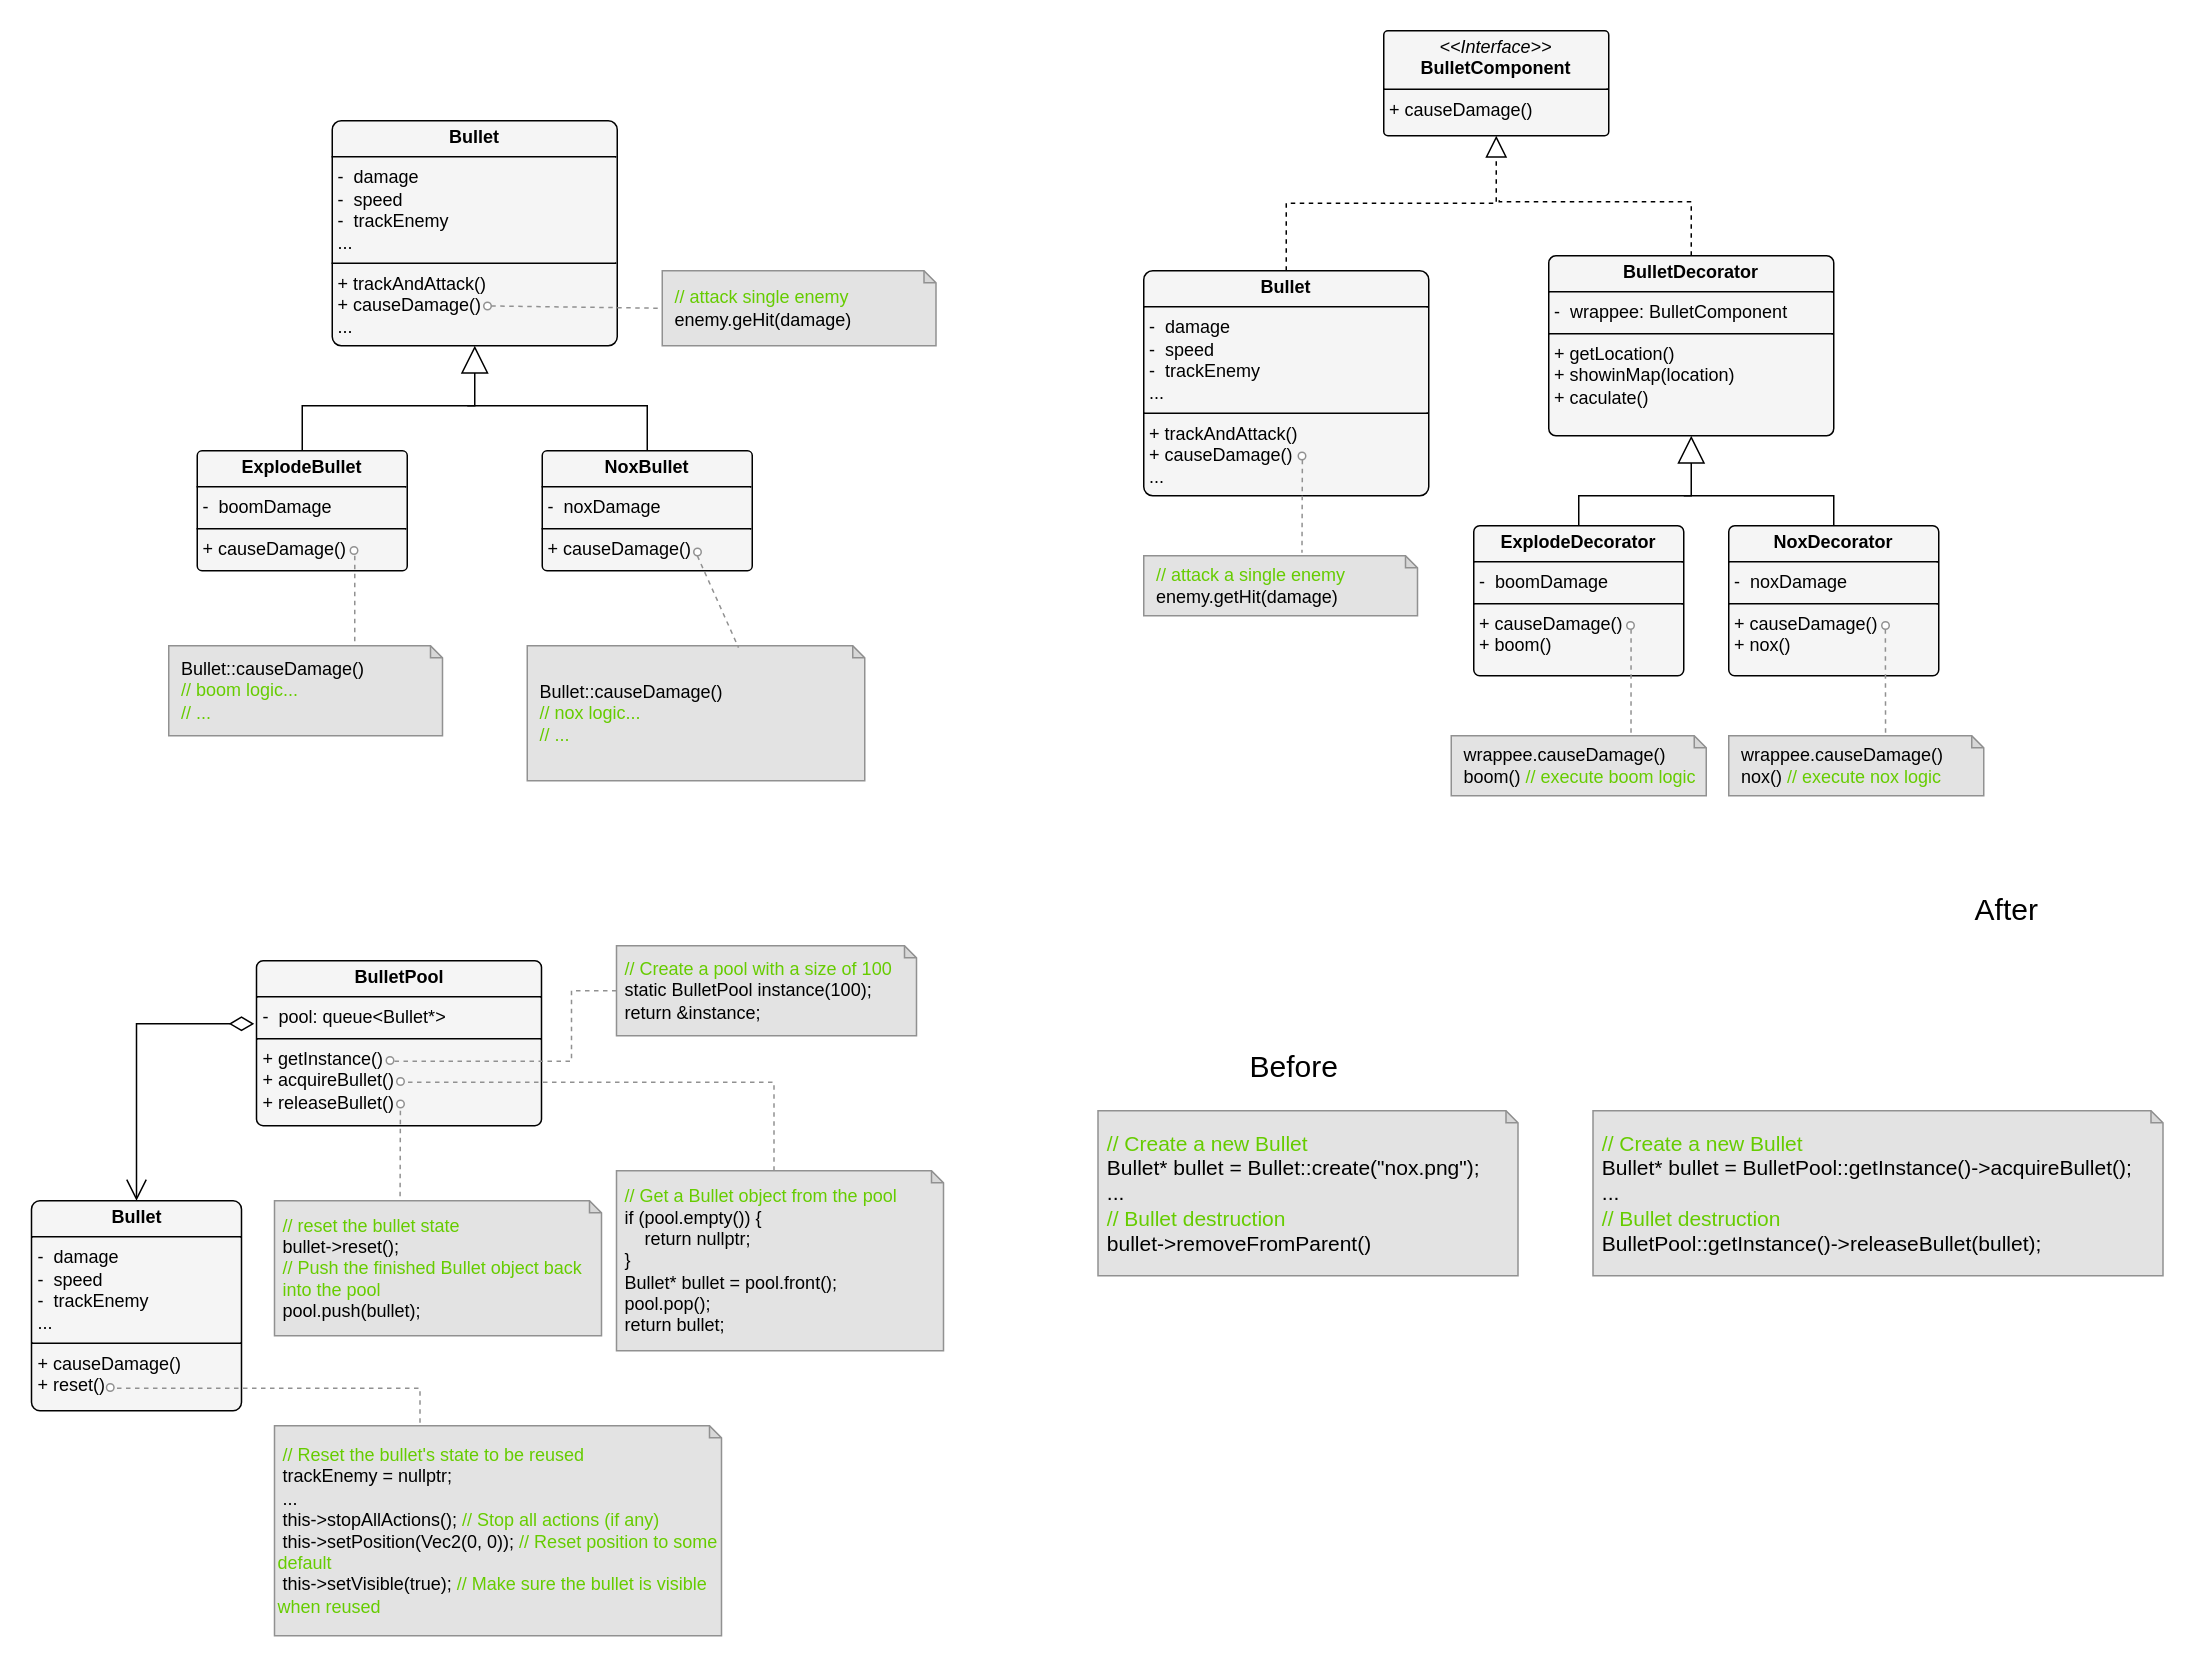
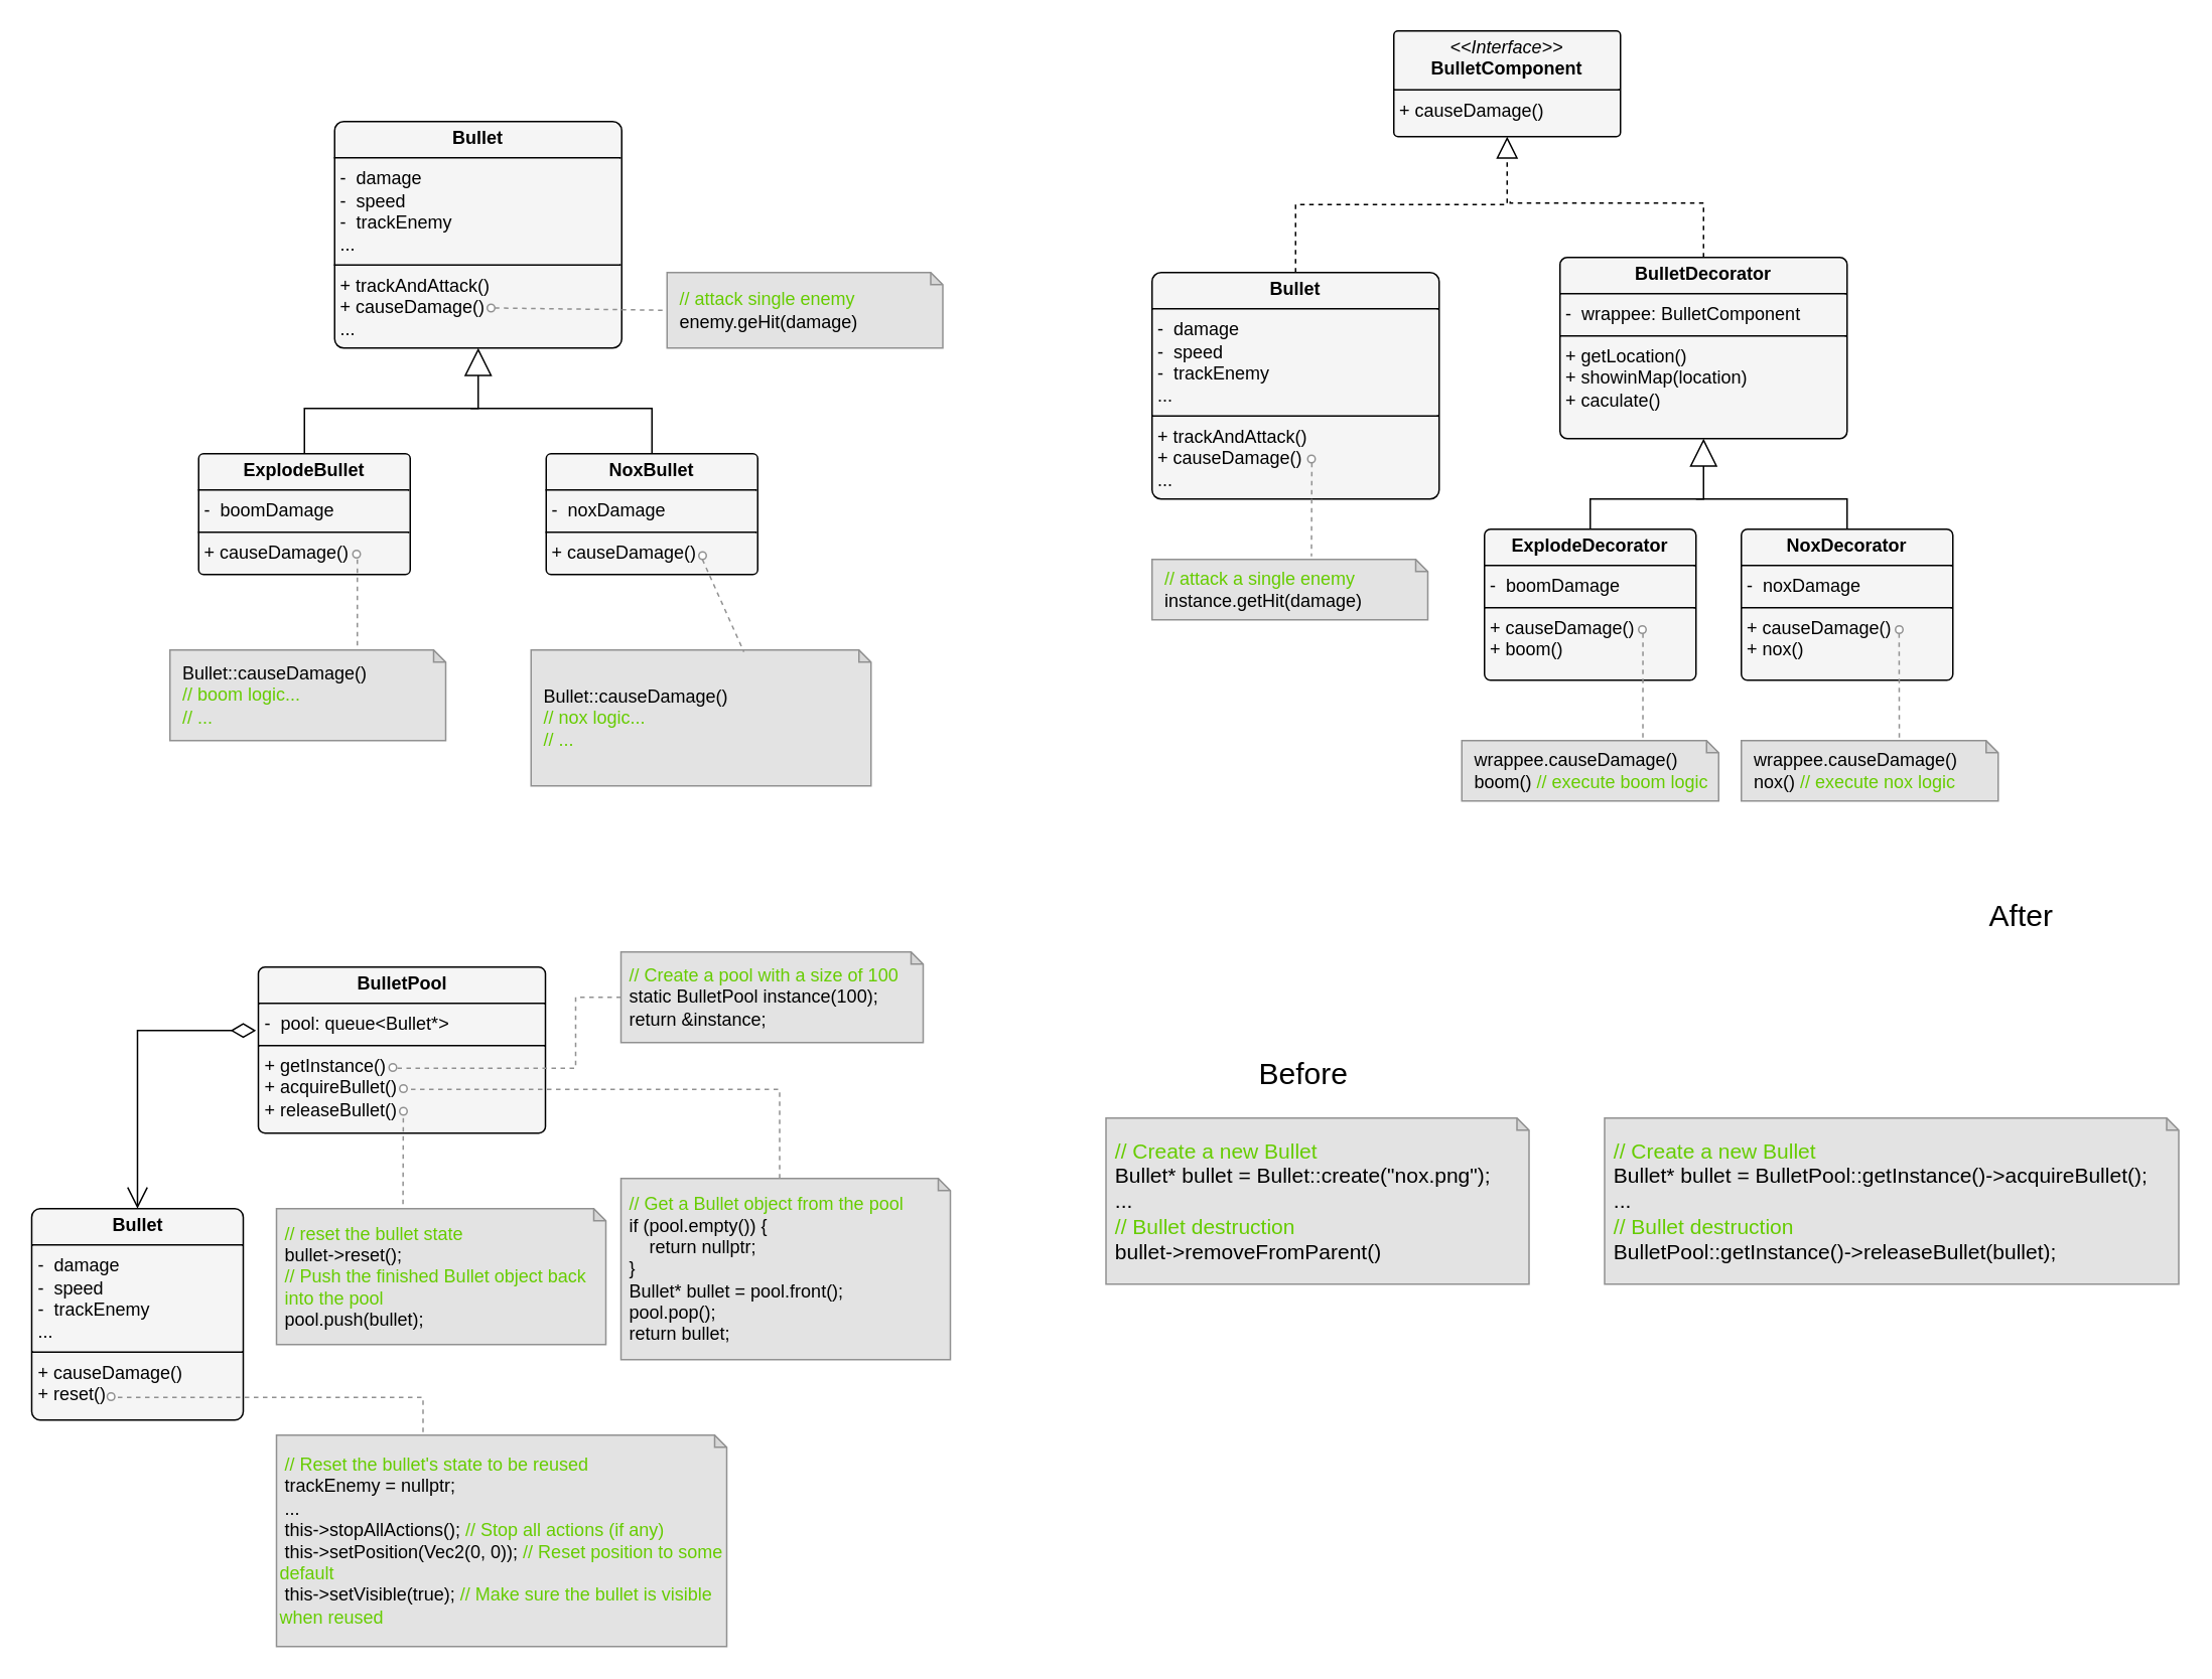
- <mxCell id="2" value="&amp;nbsp; &lt;font style=&quot;color: rgb(102, 204, 0);&quot;&gt;// attack a single enemy&lt;/font&gt;&lt;div&gt;&amp;nbsp; enemy.getHit(damage)&lt;/div&gt;" style="shape=note;whiteSpace=wrap;html=1;backgroundOutline=1;darkOpacity=0.05;size=8;fillColor=#E3E3E3;strokeColor=#919191;align=left;" vertex="1" parent="1"><mxGeometry x="762" y="370" width="182.5" height="40" as="geometry" /></mxCell>
+ <mxCell id="2" value="&amp;nbsp; &lt;font style=&quot;color: rgb(102, 204, 0);&quot;&gt;// attack a single enemy&lt;/font&gt;&lt;div&gt;&amp;nbsp; instance.getHit(damage)&lt;/div&gt;" style="shape=note;whiteSpace=wrap;html=1;backgroundOutline=1;darkOpacity=0.05;size=8;fillColor=#E3E3E3;strokeColor=#919191;align=left;" vertex="1" parent="1"><mxGeometry x="762" y="370" width="182.5" height="40" as="geometry" /></mxCell>
